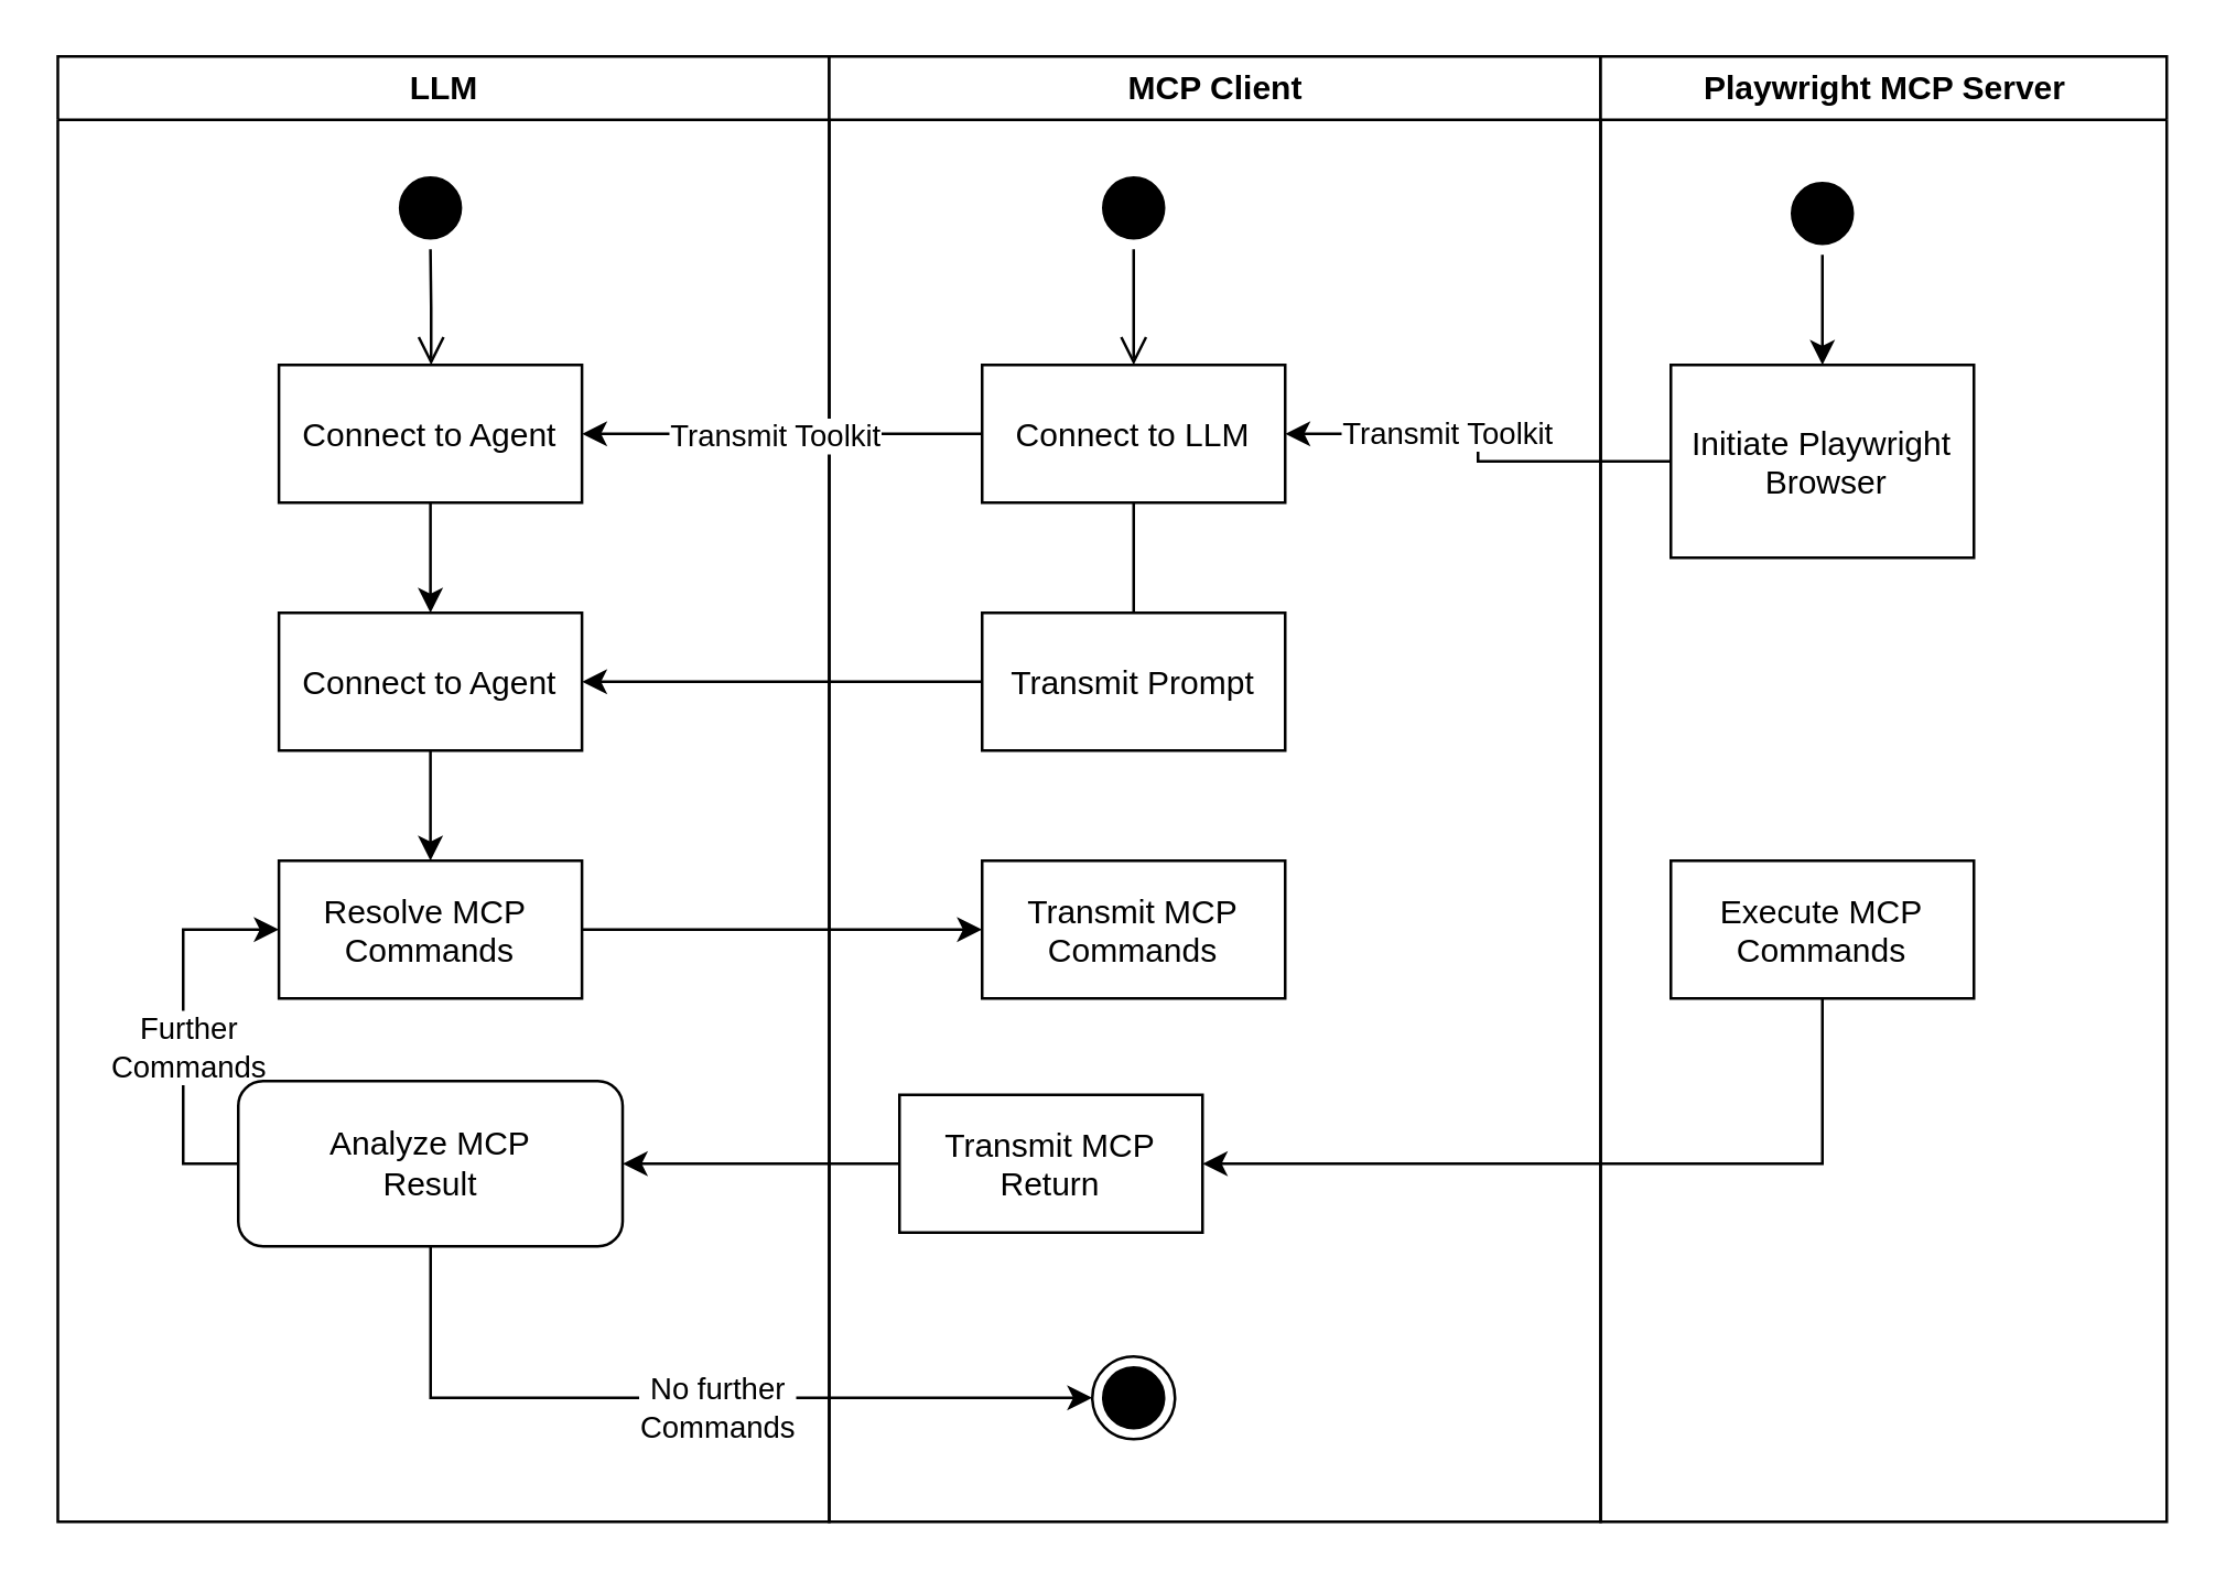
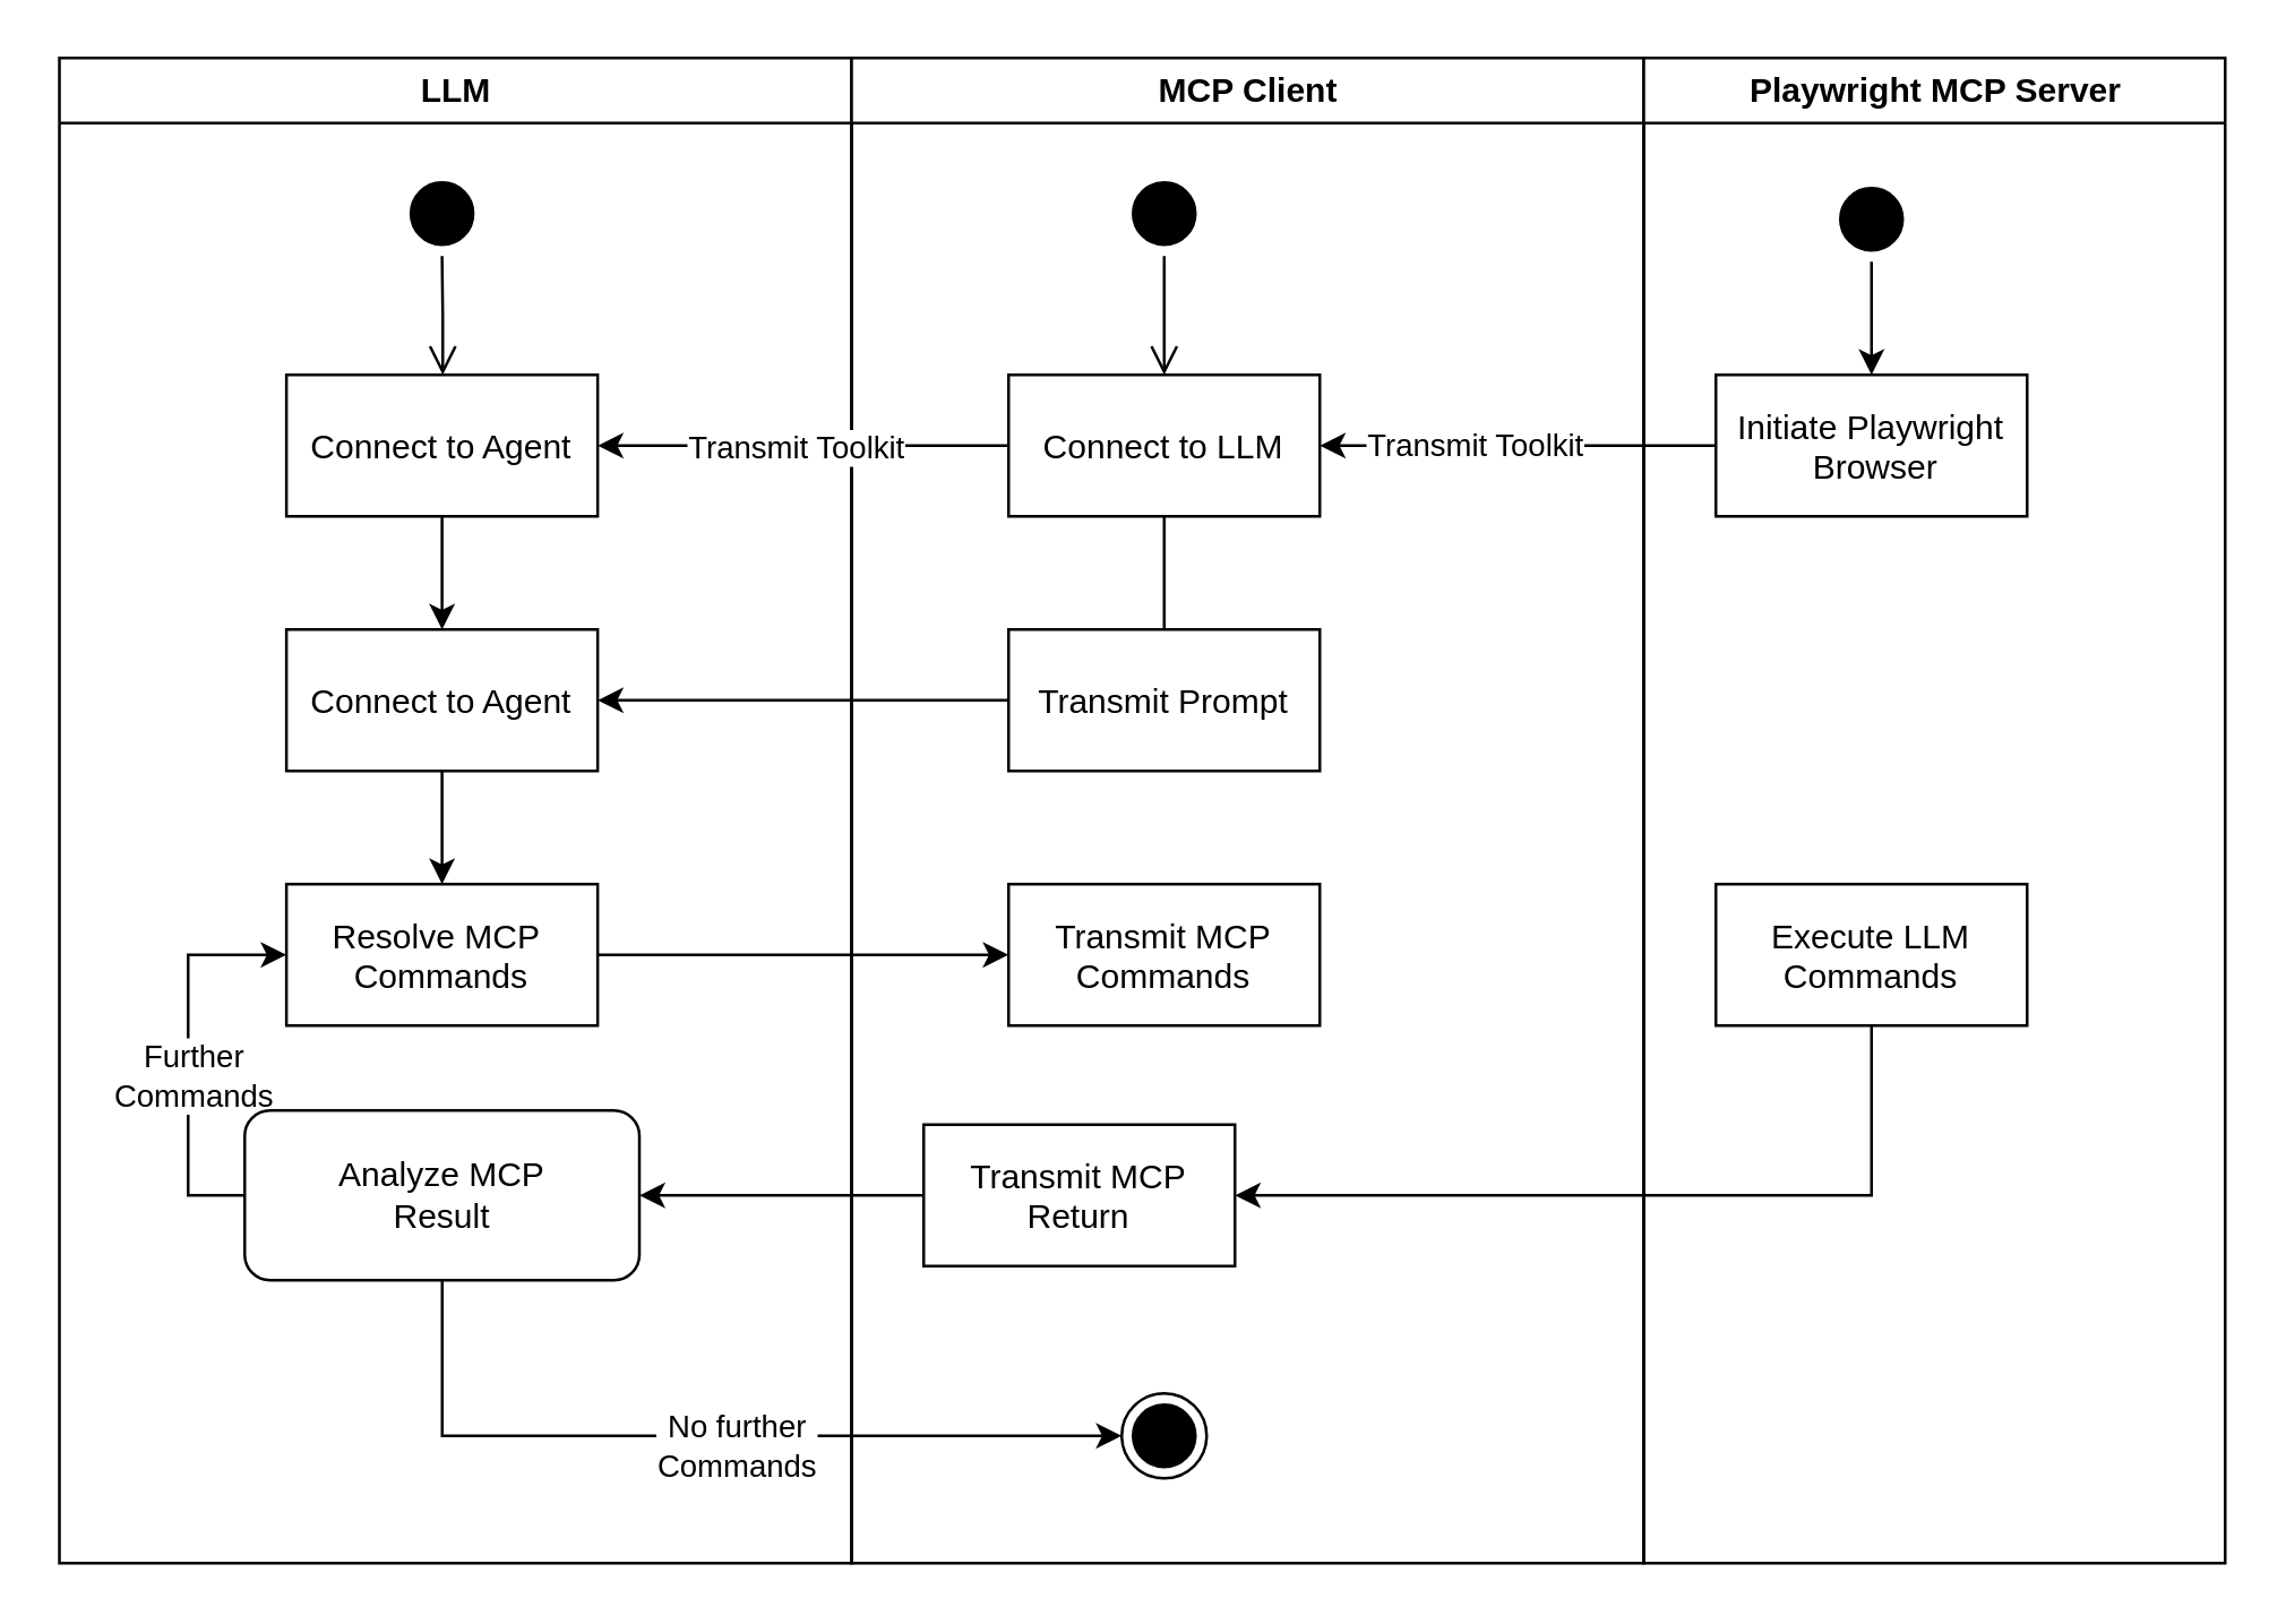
- <mxCell id="23" value="Initiate Playwright&#10; Browser" style="strokeColor=light-dark(#000000,#000000);" vertex="1" parent="22"><mxGeometry x="25.5" y="112" width="110" height="70" as="geometry" /></mxCell>
+ <mxCell id="23" value="Initiate Playwright&#10; Browser" style="strokeColor=light-dark(#000000,#000000);" vertex="1" parent="22"><mxGeometry x="25.5" y="112" width="110" height="50" as="geometry" /></mxCell>
- <mxCell id="26" value="Execute MCP&#10;Commands" style="strokeColor=light-dark(#000000,#000000);" vertex="1" parent="22"><mxGeometry x="25.5" y="292" width="110" height="50" as="geometry" /></mxCell>
+ <mxCell id="26" value="Execute LLM&#10;Commands" style="strokeColor=light-dark(#000000,#000000);" vertex="1" parent="22"><mxGeometry x="25.5" y="292" width="110" height="50" as="geometry" /></mxCell>
